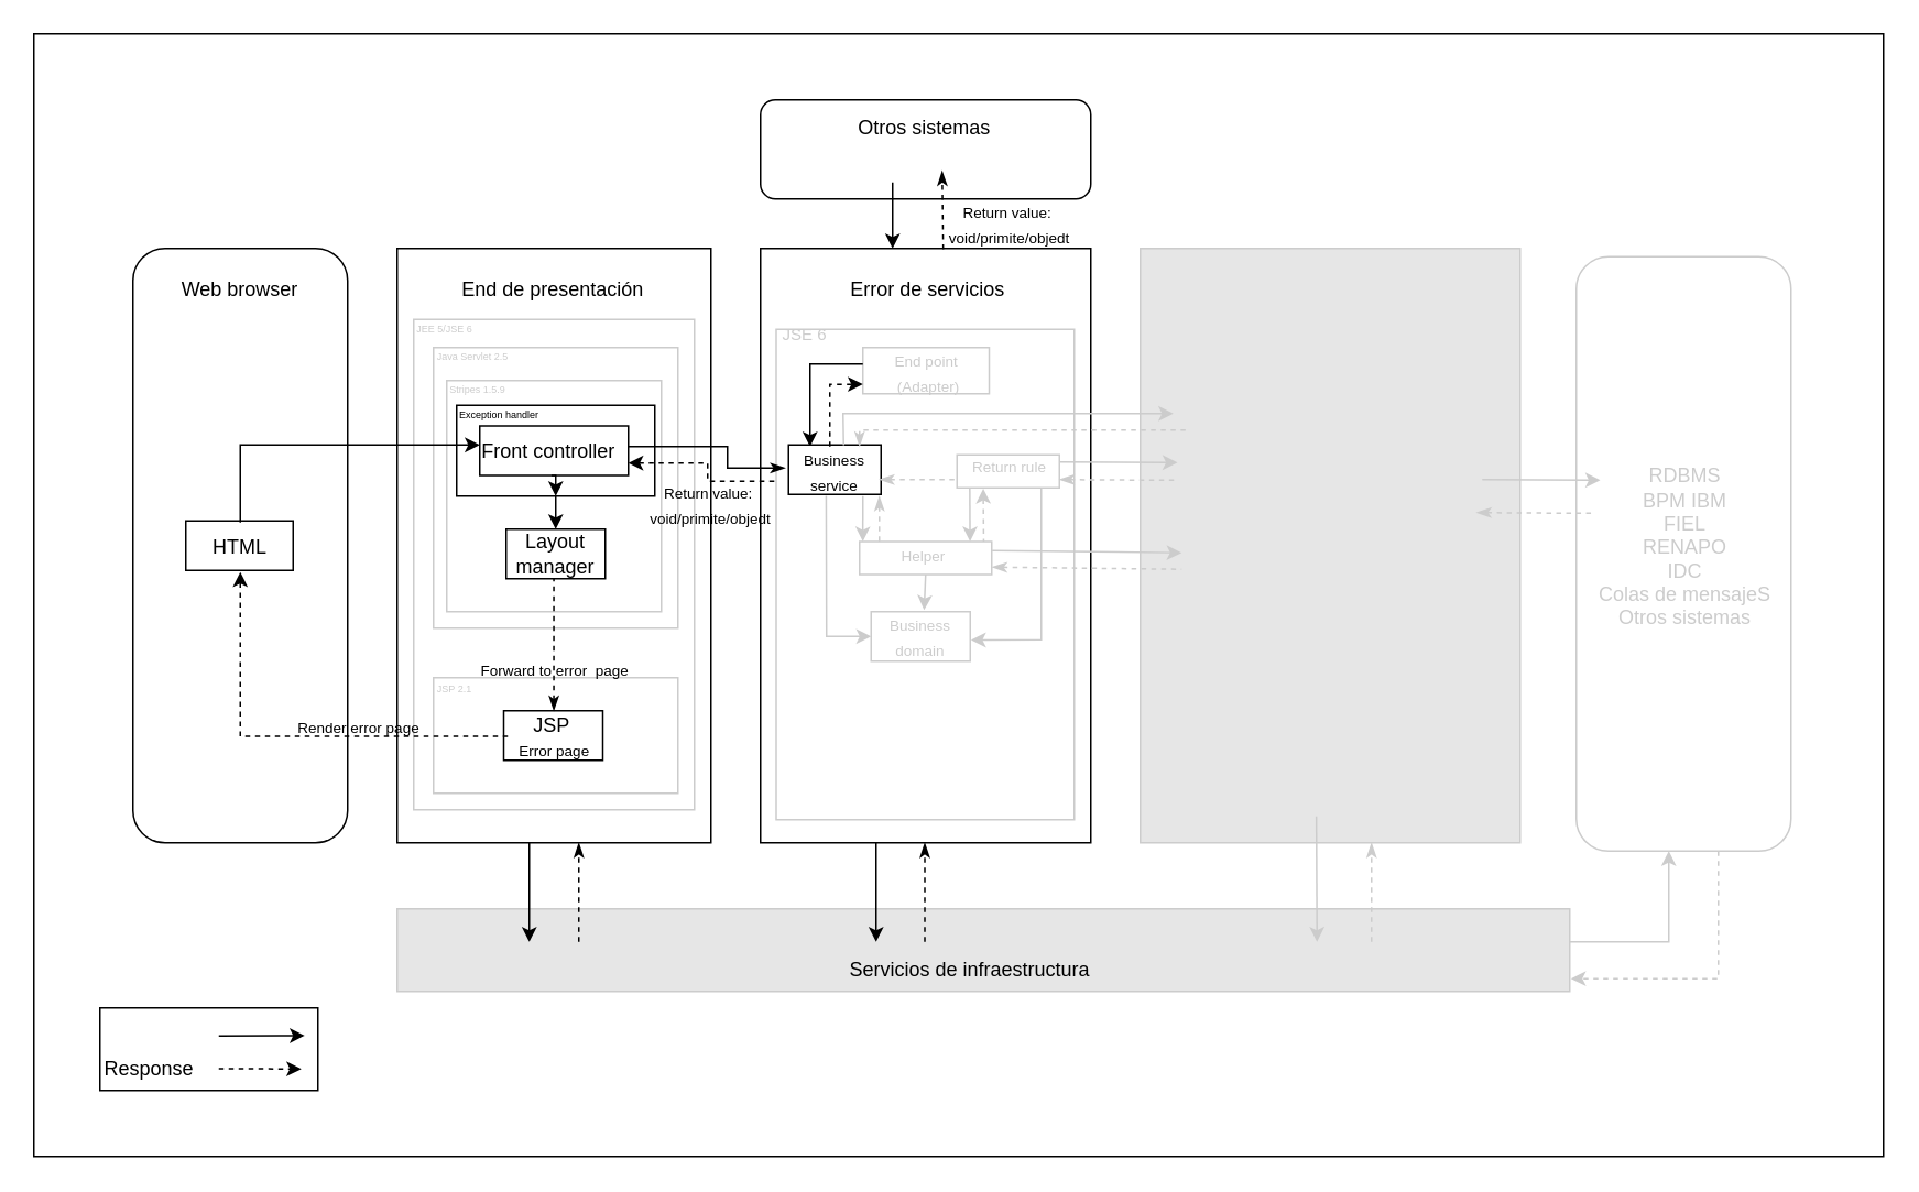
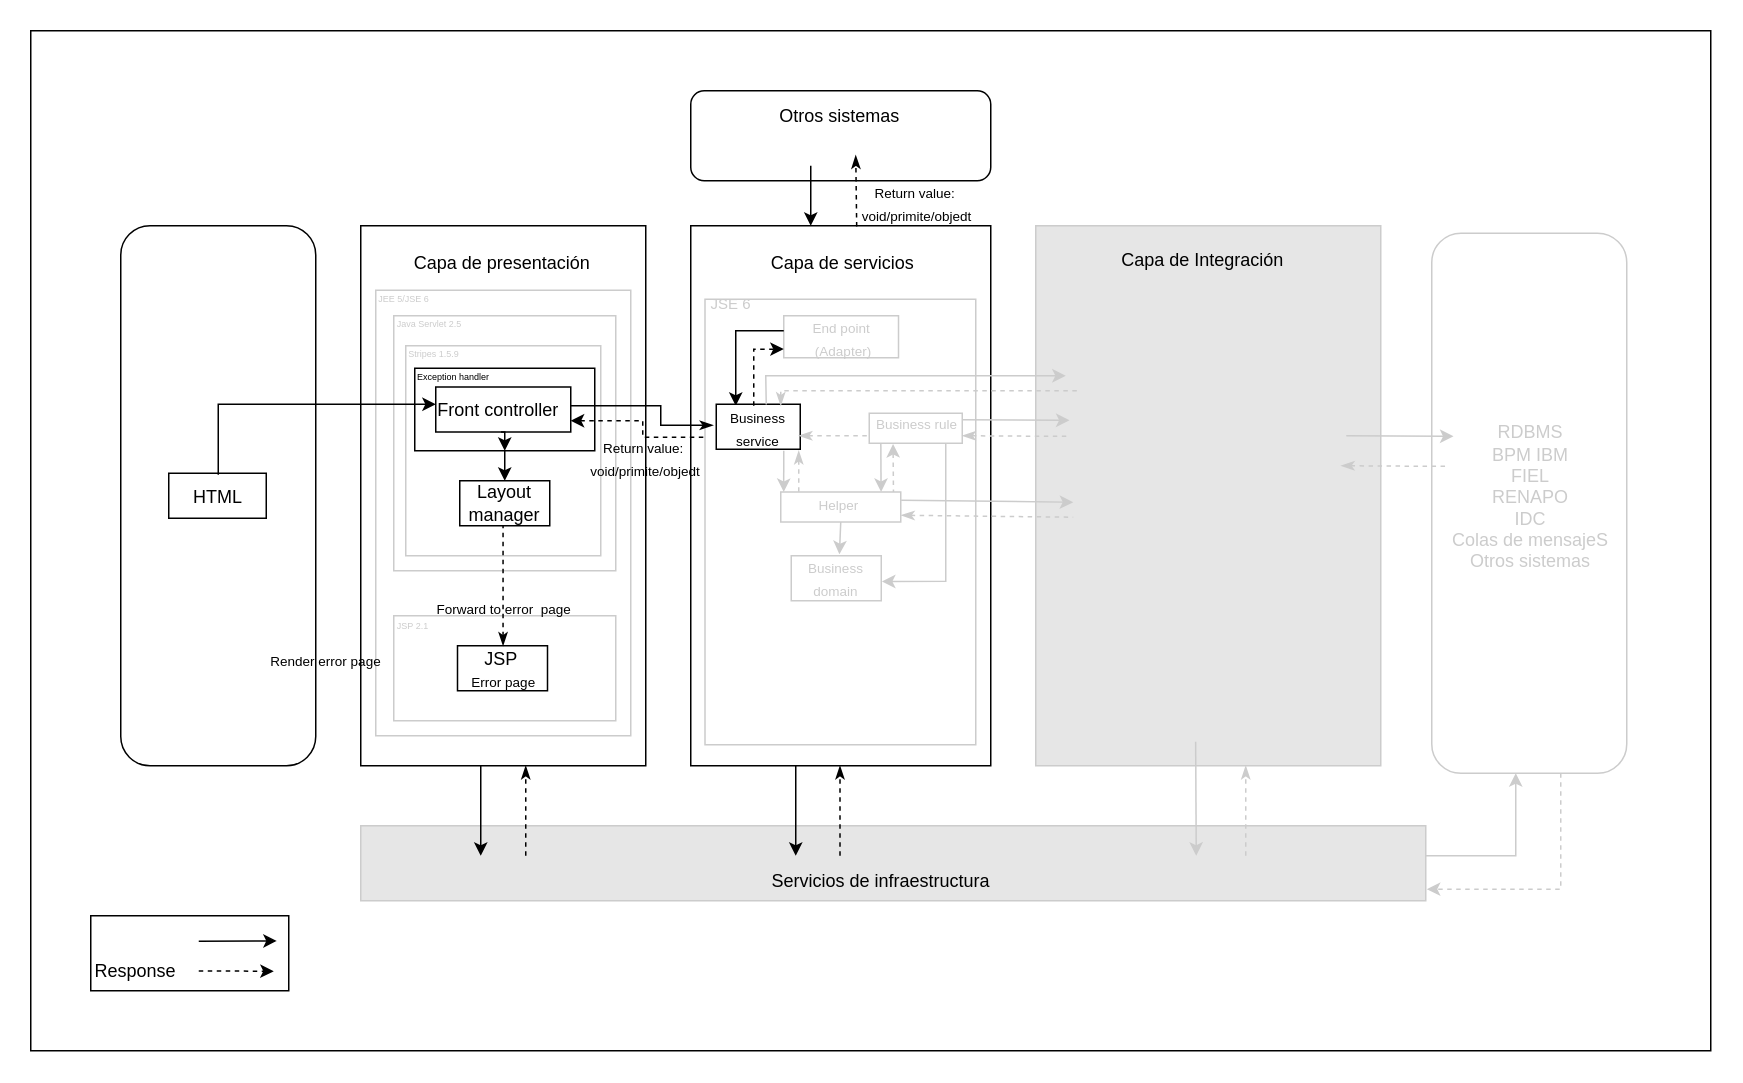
+ <mxCell id="16" value="Capa de Integración" style="text;html=1;strokeColor=none;fillColor=none;align=center;verticalAlign=middle;whiteSpace=wrap;rounded=0;" parent="1" vertex="1"><mxGeometry x="729" y="158" width="145" height="30" as="geometry" /></mxCell>
- <mxCell id="12" value="Web browser" style="text;html=1;strokeColor=none;fillColor=none;align=center;verticalAlign=middle;whiteSpace=wrap;rounded=0;" parent="1" vertex="1"><mxGeometry x="90" y="160" width="110" height="30" as="geometry" /></mxCell>
- <mxCell id="13" value="End de presentación" style="text;html=1;strokeColor=none;fillColor=none;align=center;verticalAlign=middle;whiteSpace=wrap;rounded=0;" parent="1" vertex="1"><mxGeometry x="262" y="160" width="145" height="30" as="geometry" /></mxCell>
+ <mxCell id="13" value="Capa de presentación" style="text;html=1;strokeColor=none;fillColor=none;align=center;verticalAlign=middle;whiteSpace=wrap;rounded=0;" parent="1" vertex="1"><mxGeometry x="262" y="160" width="145" height="30" as="geometry" /></mxCell>
- <mxCell id="14" value="Error de servicios" style="text;html=1;strokeColor=none;fillColor=none;align=center;verticalAlign=middle;whiteSpace=wrap;rounded=0;" parent="1" vertex="1"><mxGeometry x="489" y="160" width="145" height="30" as="geometry" /></mxCell>
+ <mxCell id="14" value="Capa de servicios" style="text;html=1;strokeColor=none;fillColor=none;align=center;verticalAlign=middle;whiteSpace=wrap;rounded=0;" parent="1" vertex="1"><mxGeometry x="489" y="160" width="145" height="30" as="geometry" /></mxCell>
- <mxCell id="56" value="&lt;font color=&quot;#cccccc&quot; style=&quot;font-size: 9px;&quot;&gt;Return rule&lt;/font&gt;" style="text;html=1;strokeColor=none;fillColor=none;align=center;verticalAlign=middle;whiteSpace=wrap;rounded=0;" parent="1" vertex="1"><mxGeometry x="581" y="273" width="60" height="17" as="geometry" /></mxCell>
+ <mxCell id="56" value="&lt;font color=&quot;#cccccc&quot; style=&quot;font-size: 9px;&quot;&gt;Business rule&lt;/font&gt;" style="text;html=1;strokeColor=none;fillColor=none;align=center;verticalAlign=middle;whiteSpace=wrap;rounded=0;" parent="1" vertex="1"><mxGeometry x="581" y="273" width="60" height="17" as="geometry" /></mxCell>
- <mxCell id="73" value="" style="endArrow=classic;html=1;rounded=0;entryX=0;entryY=0.5;entryDx=0;entryDy=0;exitX=0.413;exitY=0.995;exitDx=0;exitDy=0;exitPerimeter=0;strokeColor=#CCCCCC;" parent="1" source="54" target="60" edge="1"><mxGeometry width="50" height="50" relative="1" as="geometry"><mxPoint x="502.04" y="299" as="sourcePoint" /><mxPoint x="502" y="326.48" as="targetPoint" /><Array as="points"><mxPoint x="500" y="385" /></Array></mxGeometry></mxCell>
- <mxCell id="36" style="edgeStyle=orthogonalEdgeStyle;rounded=0;orthogonalLoop=1;jettySize=auto;html=1;entryX=0.5;entryY=1;entryDx=0;entryDy=0;dashed=1;" parent="1" source="37" target="27" edge="1"><mxGeometry relative="1" as="geometry" /></mxCell>
